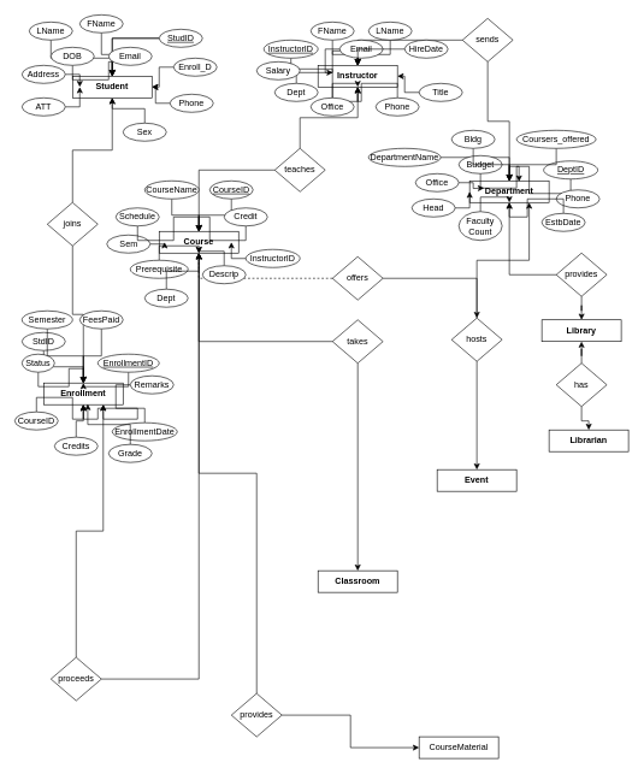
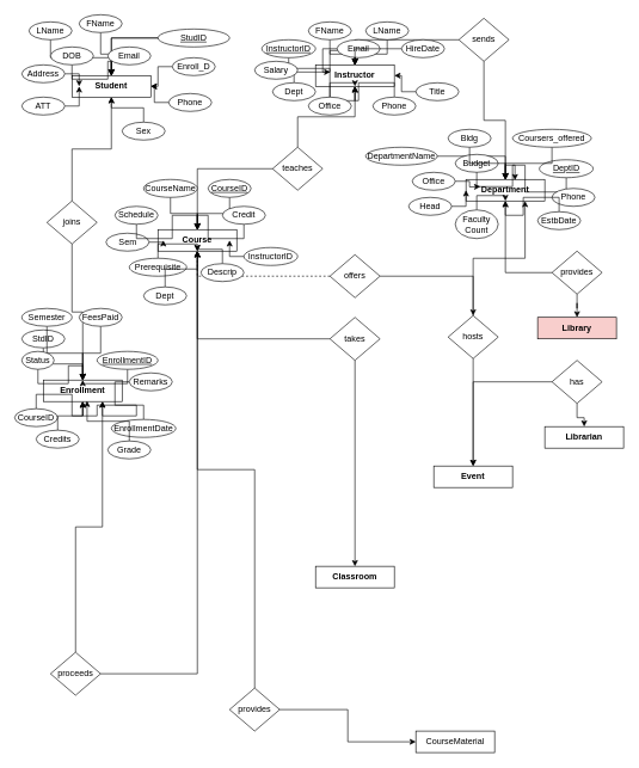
- <mxCell id="44" value="&lt;u&gt;StudID&lt;/u&gt;" style="ellipse;whiteSpace=wrap;html=1;" vertex="1" parent="1"><mxGeometry x="220" y="40" width="60" height="25" as="geometry" /></mxCell>
+ <mxCell id="44" value="&lt;u&gt;StudID&lt;/u&gt;" style="ellipse;whiteSpace=wrap;html=1;" vertex="1" parent="1"><mxGeometry x="220" y="40" width="100" height="25" as="geometry" /></mxCell>
- <mxCell id="6" value="&lt;b&gt;Library&lt;/b&gt;" style="rounded=0;whiteSpace=wrap;html=1;" vertex="1" parent="1"><mxGeometry x="750" y="442.5" width="110" height="30" as="geometry" /></mxCell>
+ <mxCell id="6" value="&lt;b&gt;Library&lt;/b&gt;" style="rounded=0;whiteSpace=wrap;html=1;fillColor=#f8cecc;" vertex="1" parent="1"><mxGeometry x="750" y="442.5" width="110" height="30" as="geometry" /></mxCell>
- <mxCell id="36" style="edgeStyle=orthogonalEdgeStyle;rounded=0;orthogonalLoop=1;jettySize=auto;html=1;" edge="1" parent="1" source="38" target="6"><mxGeometry relative="1" as="geometry" /></mxCell>
+ <mxCell id="36" style="edgeStyle=orthogonalEdgeStyle;rounded=0;orthogonalLoop=1;jettySize=auto;html=1;" edge="1" parent="1" source="38" target="3"><mxGeometry relative="1" as="geometry" /></mxCell>
- <mxCell id="76" value="Credits" style="ellipse;whiteSpace=wrap;html=1;" vertex="1" parent="1"><mxGeometry x="75" y="605" width="60" height="25" as="geometry" /></mxCell>
+ <mxCell id="76" value="Credits" style="ellipse;whiteSpace=wrap;html=1;" vertex="1" parent="1"><mxGeometry x="50" y="600" width="60" height="25" as="geometry" /></mxCell>
